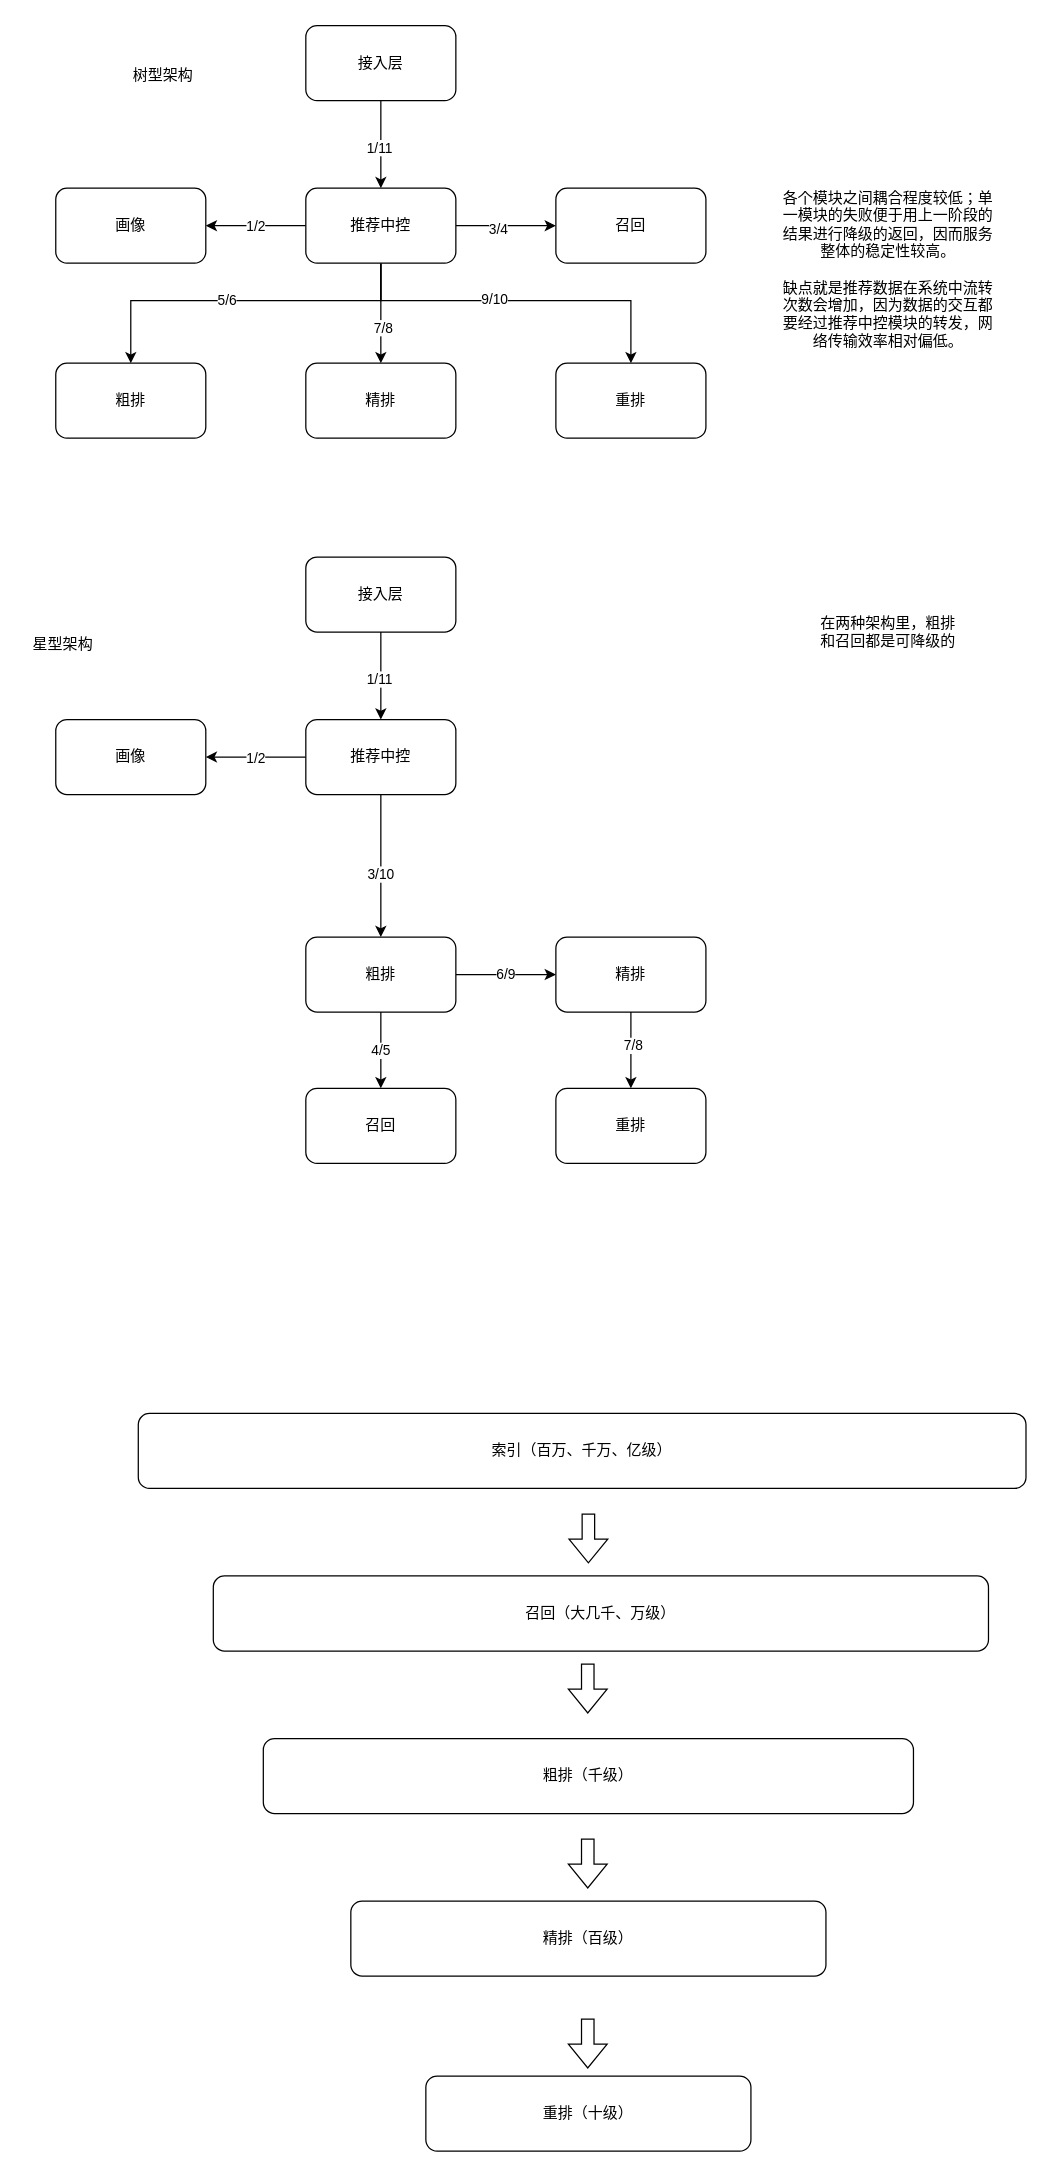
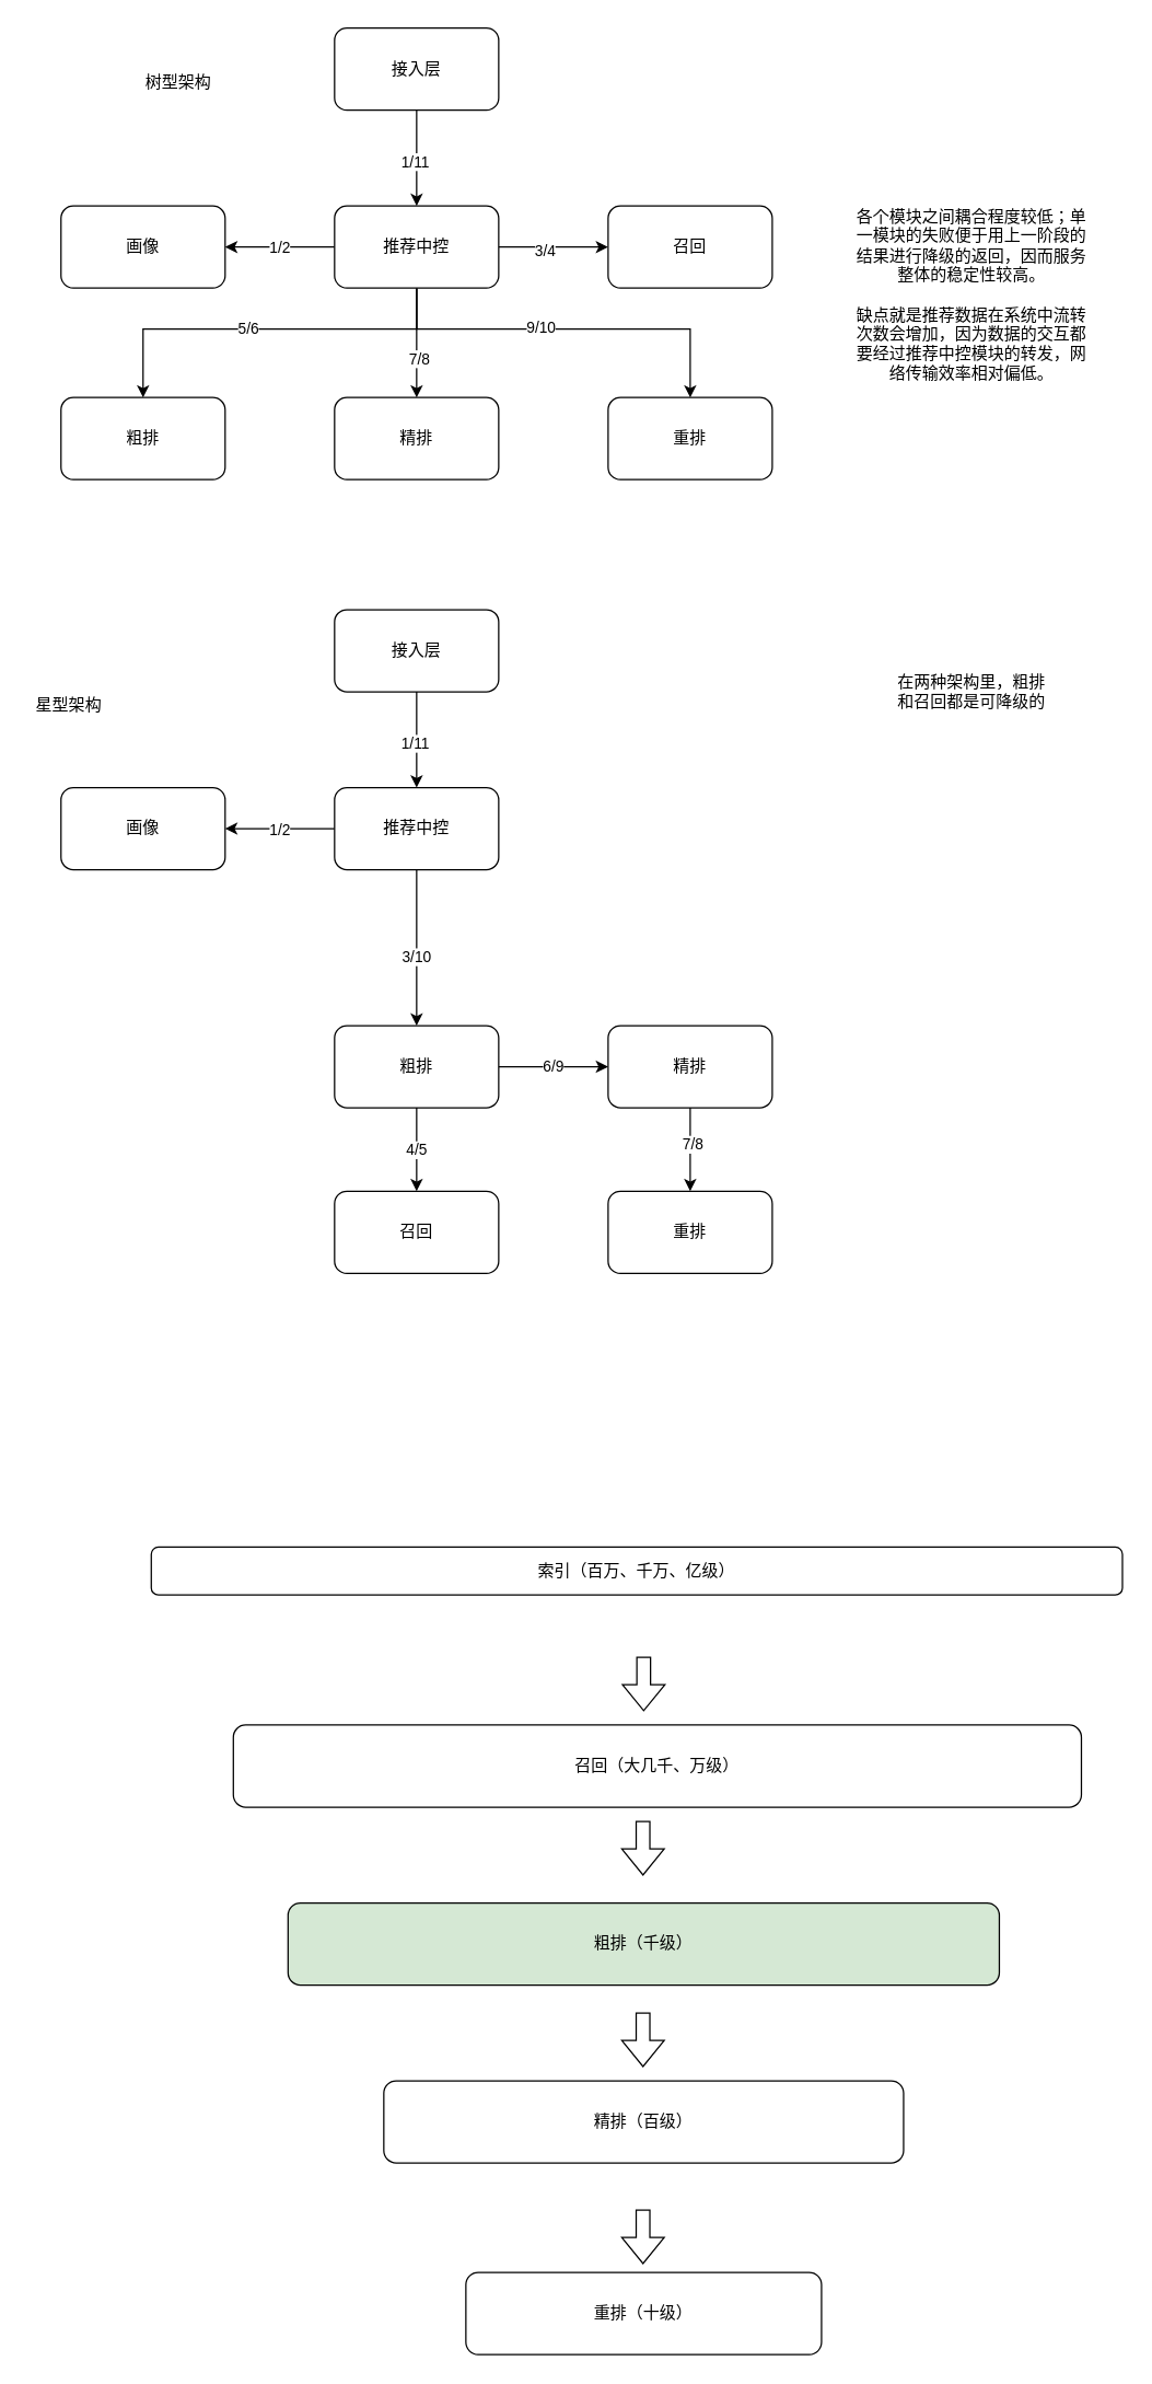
- <mxCell id="42" value="索引（百万、千万、亿级）" style="rounded=1;whiteSpace=wrap;html=1;" vertex="1" parent="1"><mxGeometry x="110" y="1130" width="710" height="60" as="geometry" /></mxCell>
+ <mxCell id="42" value="索引（百万、千万、亿级）" style="rounded=1;whiteSpace=wrap;html=1;" vertex="1" parent="1"><mxGeometry x="110" y="1130" width="710" height="35" as="geometry" /></mxCell>
- <mxCell id="44" value="粗排（千级）" style="rounded=1;whiteSpace=wrap;html=1;" vertex="1" parent="1"><mxGeometry x="210" y="1390" width="520" height="60" as="geometry" /></mxCell>
+ <mxCell id="44" value="粗排（千级）" style="rounded=1;whiteSpace=wrap;html=1;fillColor=#d5e8d4;" vertex="1" parent="1"><mxGeometry x="210" y="1390" width="520" height="60" as="geometry" /></mxCell>
